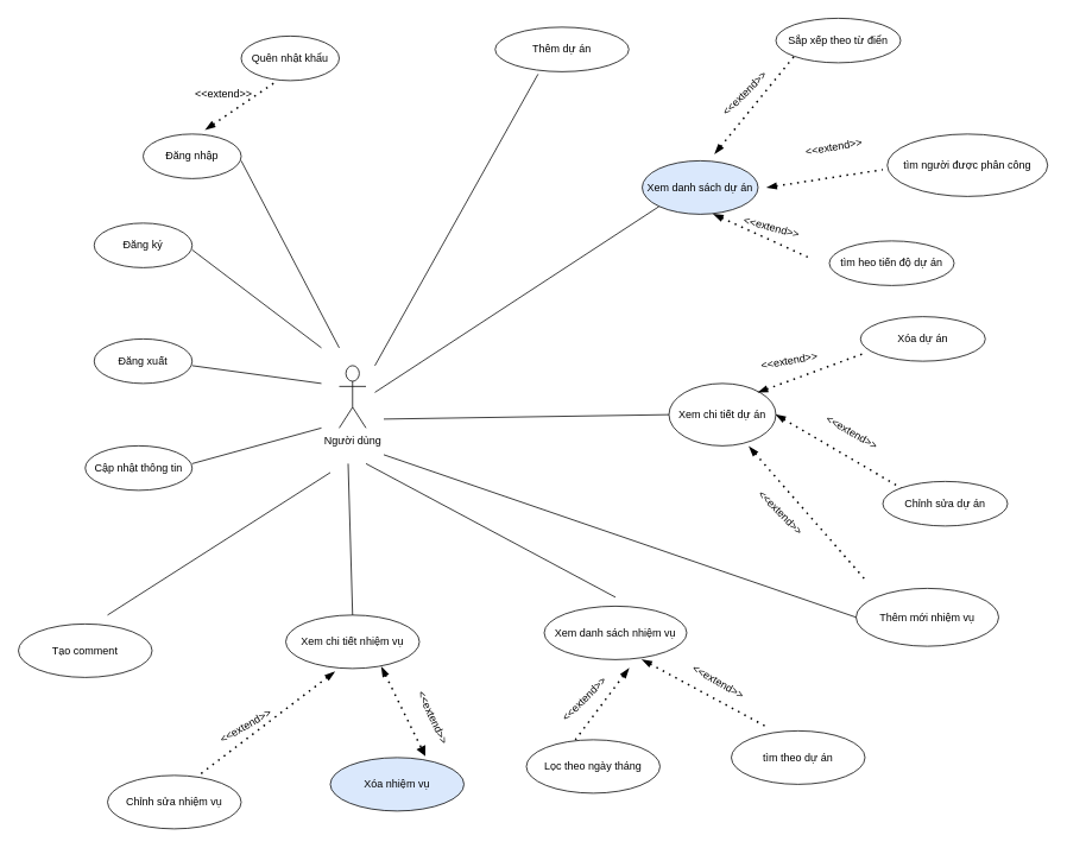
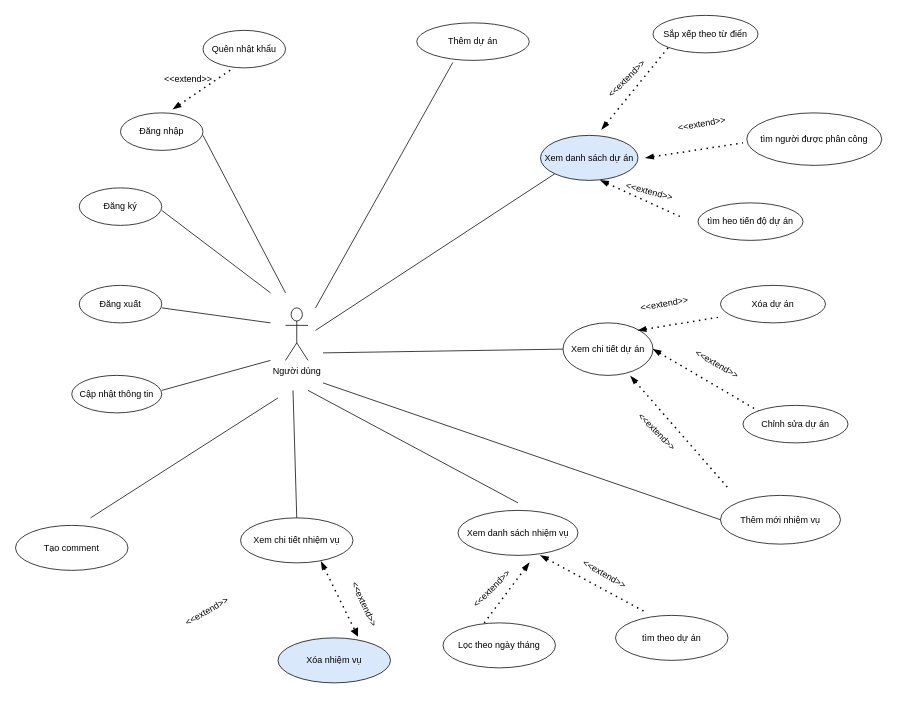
- <mxCell id="12" value="Xóa dự án" style="ellipse;whiteSpace=wrap;html=1;" parent="1" vertex="1"><mxGeometry x="965" y="355" width="140" height="50" as="geometry" /></mxCell>
+ <mxCell id="12" value="Xóa dự án" style="ellipse;whiteSpace=wrap;html=1;" parent="1" vertex="1"><mxGeometry x="960" y="380" width="140" height="50" as="geometry" /></mxCell>
- <mxCell id="34" value="" style="endArrow=none;dashed=1;html=1;dashPattern=1 3;strokeWidth=2;rounded=0;startArrow=blockThin;startFill=1;entryX=0.683;entryY=-0.002;entryDx=0;entryDy=0;entryPerimeter=0;exitX=0.365;exitY=1.063;exitDx=0;exitDy=0;exitPerimeter=0;" parent="1" target="18" edge="1" source="16"><mxGeometry width="50" height="50" relative="1" as="geometry"><mxPoint x="190" y="750" as="sourcePoint" /><mxPoint x="70.5" y="683" as="targetPoint" /></mxGeometry></mxCell>
- <mxCell id="18" value="Chỉnh sửa nhiệm vụ" style="ellipse;whiteSpace=wrap;html=1;" parent="1" vertex="1"><mxGeometry x="120" y="870" width="150" height="60" as="geometry" /></mxCell>
